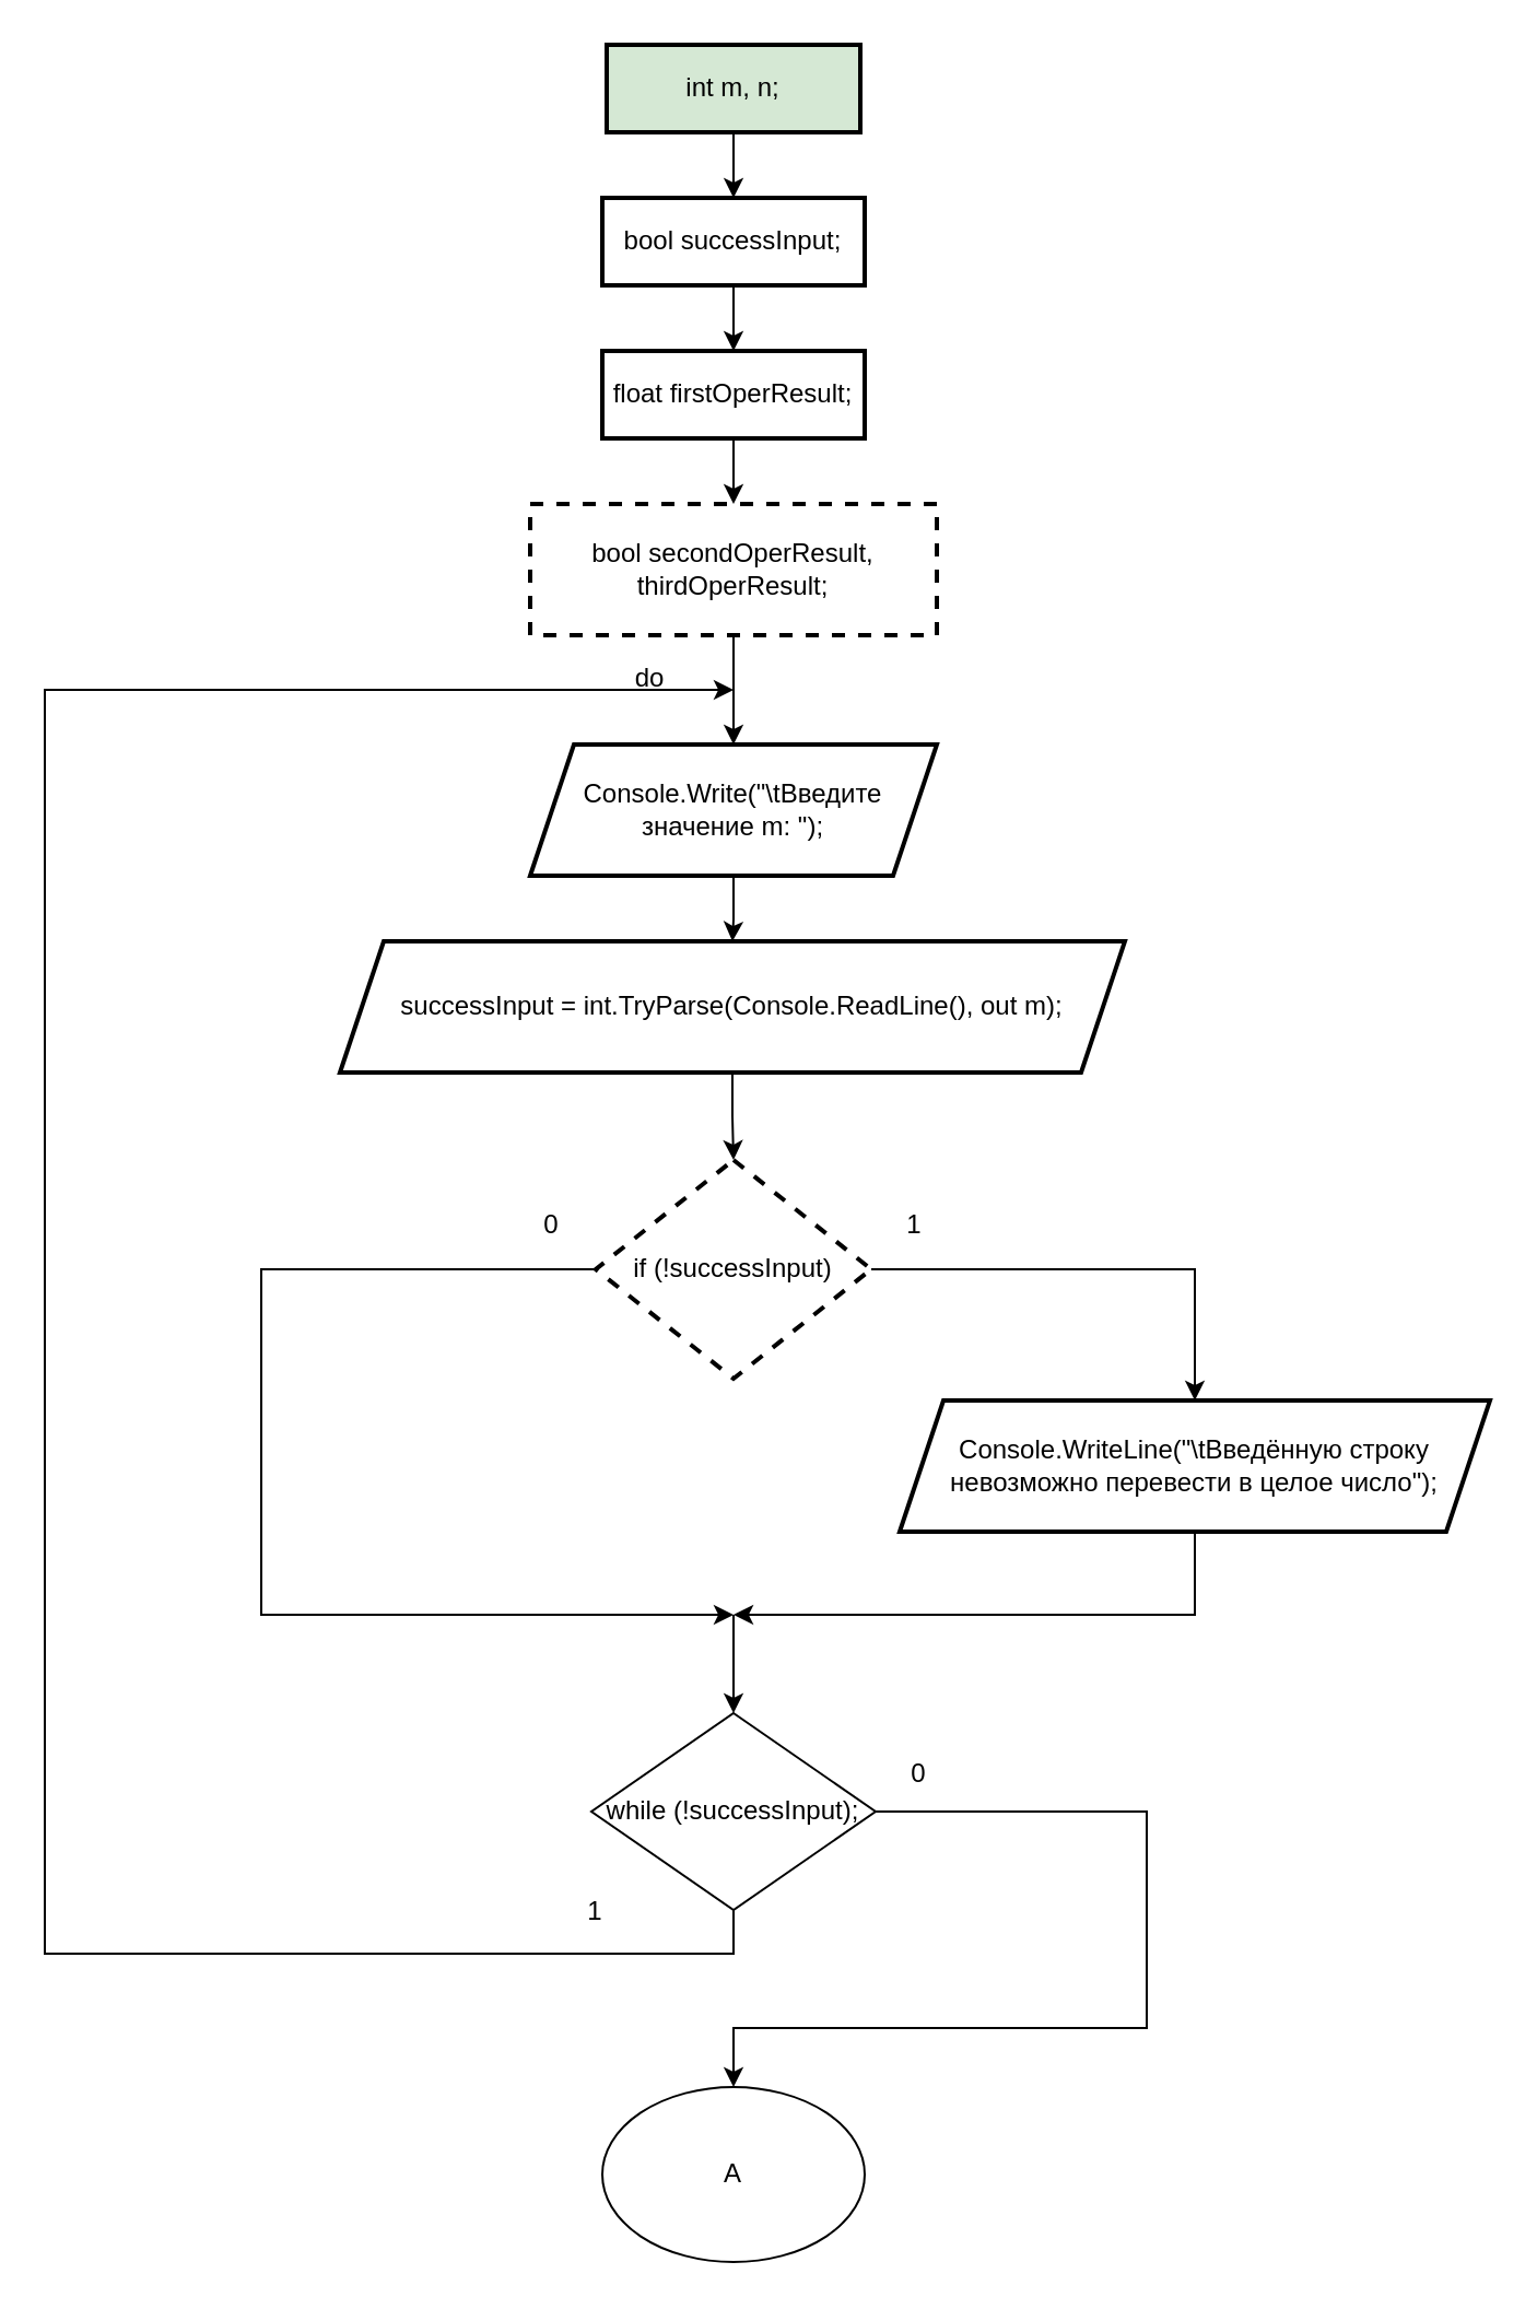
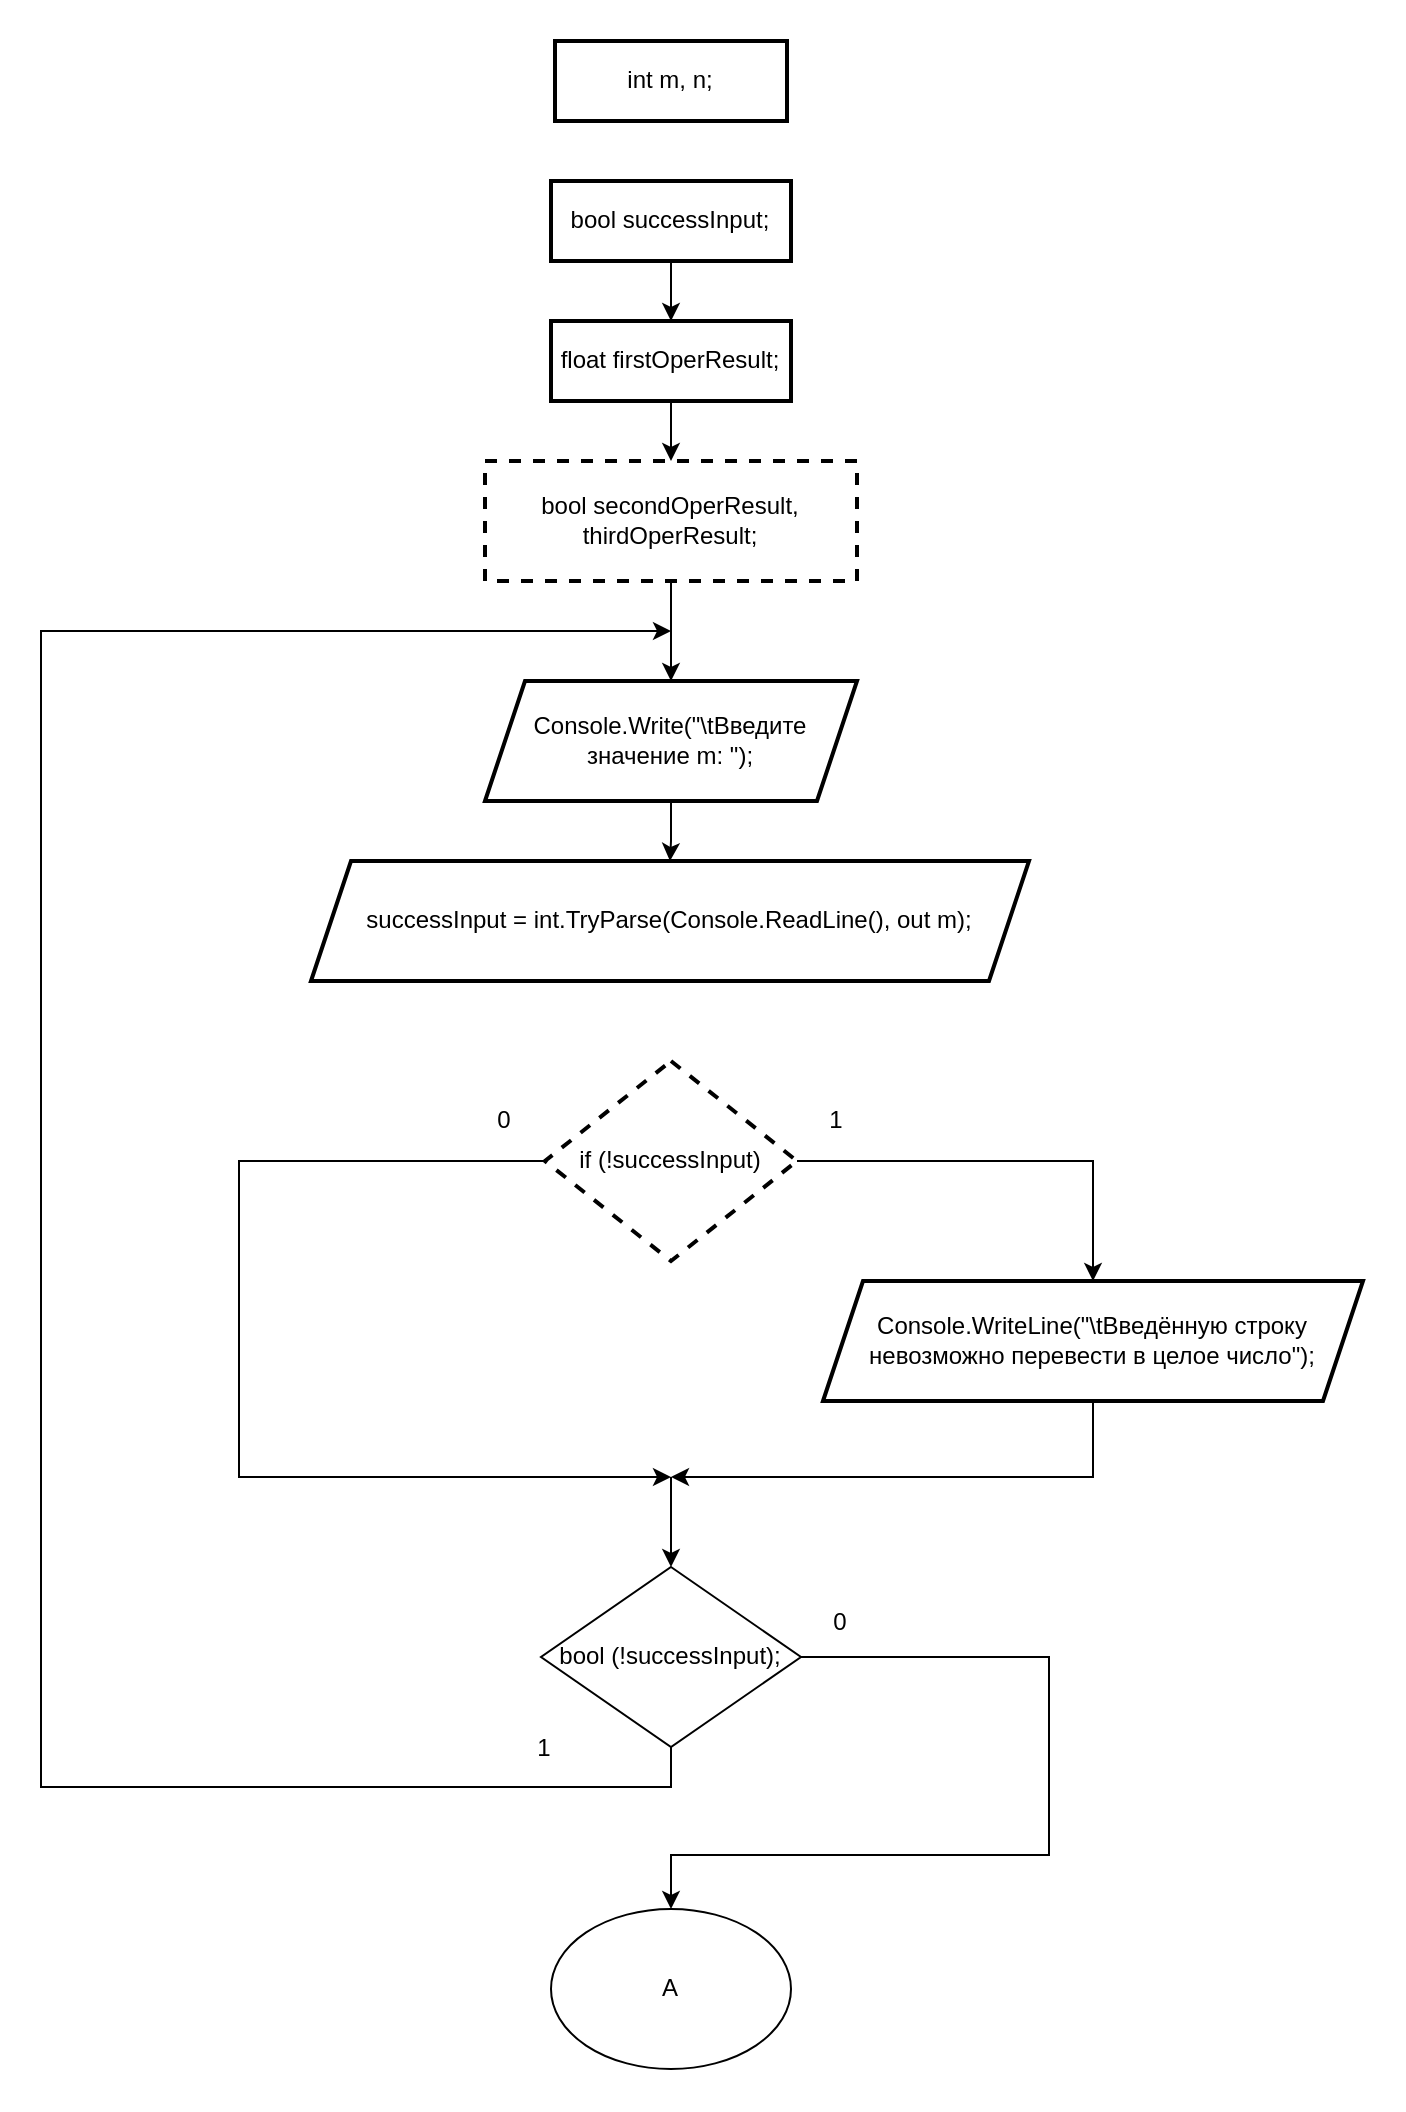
- <mxCell id="3" value="int m, n;" style="whiteSpace=wrap;html=1;strokeWidth=2;fillColor=#d5e8d4;" vertex="1" parent="1"><mxGeometry x="277" y="20" width="116" height="40" as="geometry" /></mxCell>
+ <mxCell id="3" value="int m, n;" style="whiteSpace=wrap;html=1;strokeWidth=2;" vertex="1" parent="1"><mxGeometry x="277" y="20" width="116" height="40" as="geometry" /></mxCell>
- <mxCell id="2" value="" style="edgeStyle=orthogonalEdgeStyle;rounded=0;orthogonalLoop=1;jettySize=auto;html=1;" edge="1" parent="1" source="3" target="5"><mxGeometry relative="1" as="geometry" /></mxCell>
- <mxCell id="12" value="do" style="text;html=1;strokeColor=none;fillColor=none;align=center;verticalAlign=middle;whiteSpace=wrap;rounded=0;" vertex="1" parent="1"><mxGeometry x="277" y="300" width="40" height="20" as="geometry" /></mxCell>
- <mxCell id="13" value="" style="edgeStyle=orthogonalEdgeStyle;rounded=0;orthogonalLoop=1;jettySize=auto;html=1;" edge="1" parent="1" source="14" target="17"><mxGeometry relative="1" as="geometry" /></mxCell>
- <mxCell id="25" value="while (!successInput);" style="rhombus;whiteSpace=wrap;html=1;" vertex="1" parent="1"><mxGeometry x="270" y="783" width="130" height="90" as="geometry" /></mxCell>
+ <mxCell id="25" value="bool (!successInput);" style="rhombus;whiteSpace=wrap;html=1;" vertex="1" parent="1"><mxGeometry x="270" y="783" width="130" height="90" as="geometry" /></mxCell>
